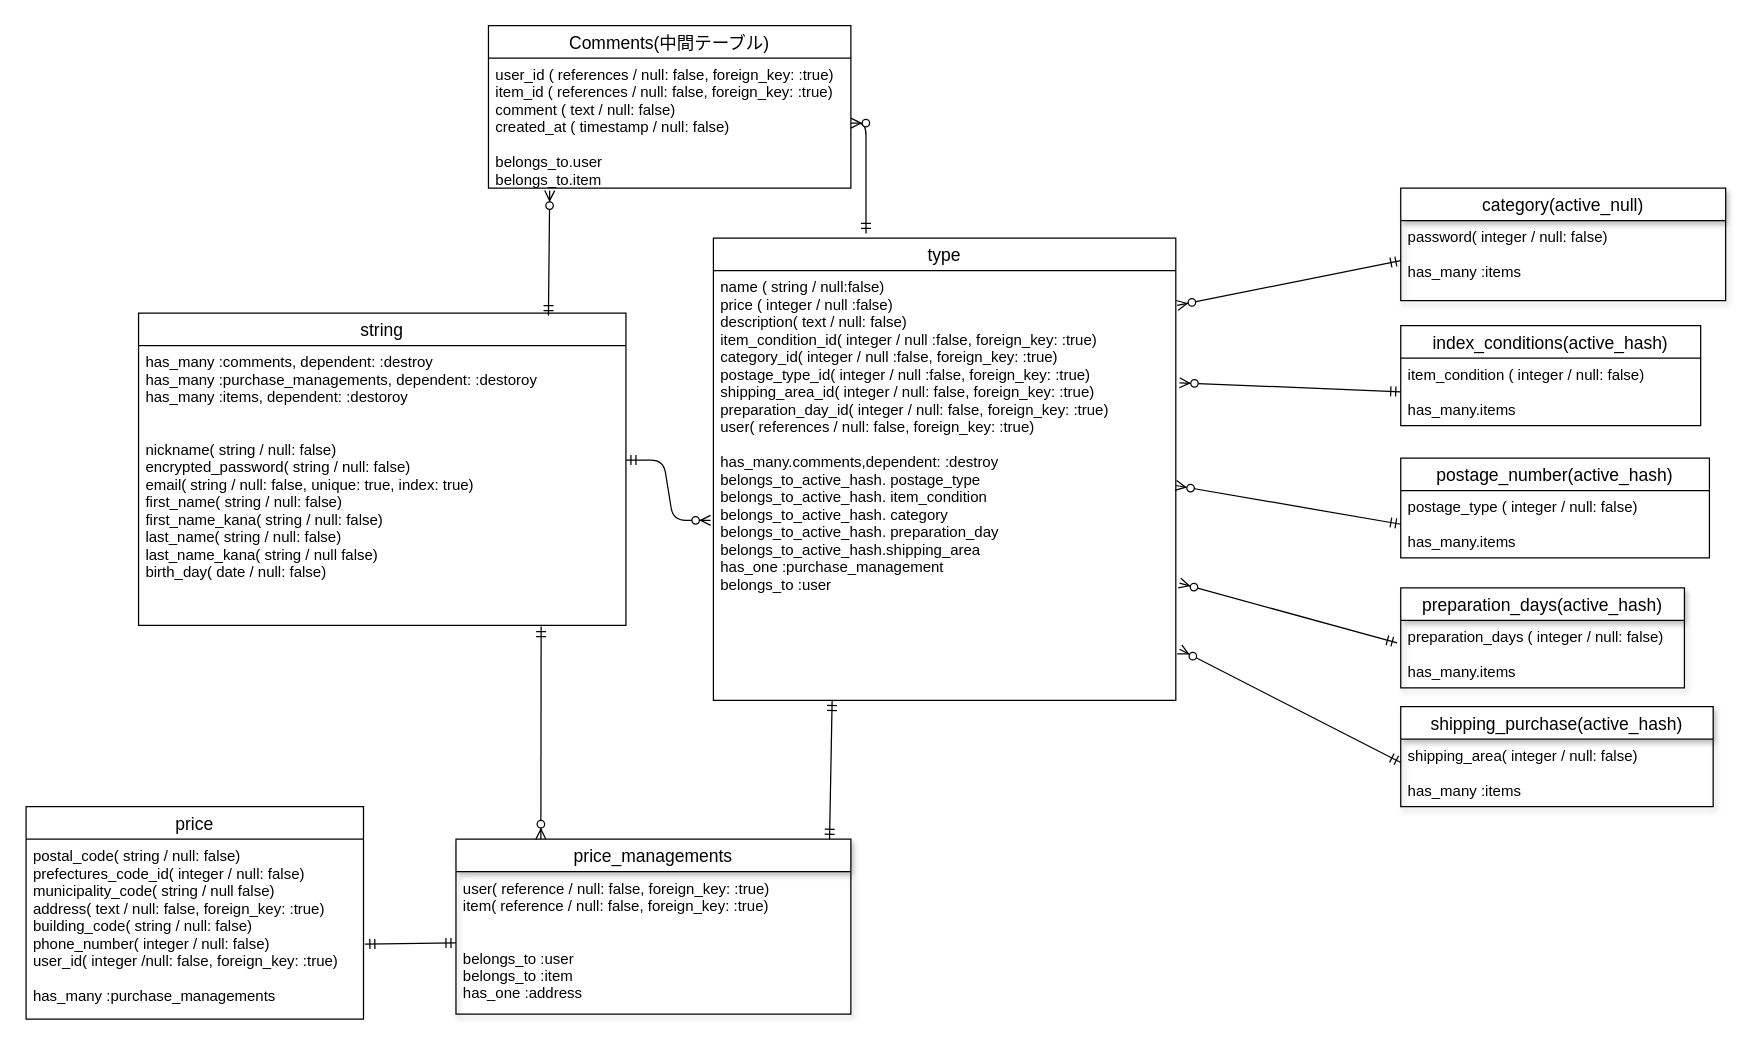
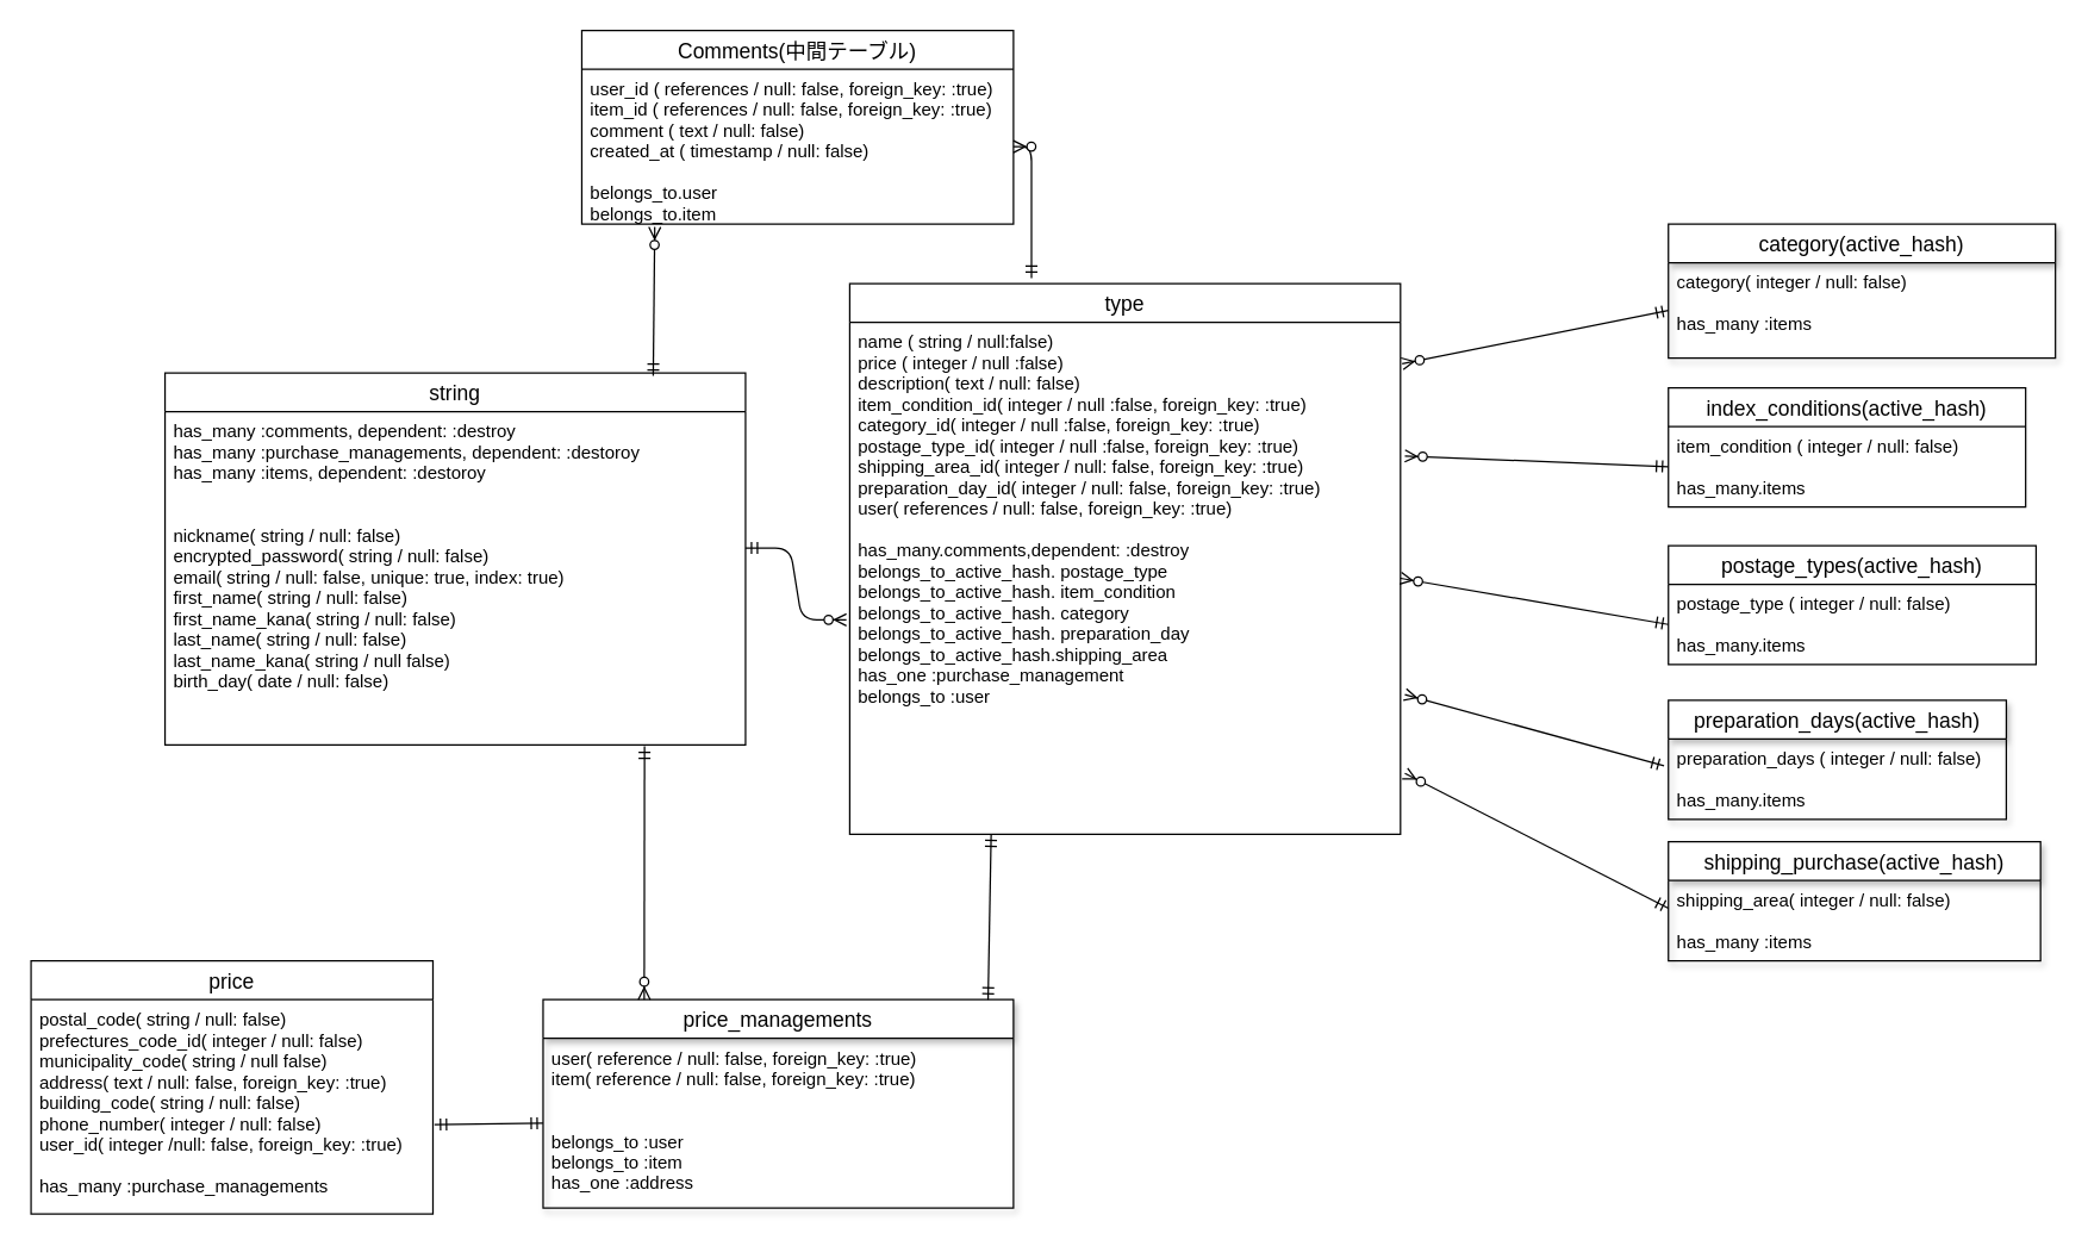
- <mxCell id="8" value="category(active_null)" style="swimlane;fontStyle=0;childLayout=stackLayout;horizontal=1;startSize=26;horizontalStack=0;resizeParent=1;resizeParentMax=0;resizeLast=0;collapsible=1;marginBottom=0;align=center;fontSize=14;shadow=1;" parent="1" vertex="1"><mxGeometry x="1120" y="150" width="260" height="90" as="geometry" /></mxCell>
+ <mxCell id="8" value="category(active_hash)" style="swimlane;fontStyle=0;childLayout=stackLayout;horizontal=1;startSize=26;horizontalStack=0;resizeParent=1;resizeParentMax=0;resizeLast=0;collapsible=1;marginBottom=0;align=center;fontSize=14;shadow=1;" parent="1" vertex="1"><mxGeometry x="1120" y="150" width="260" height="90" as="geometry" /></mxCell>
- <mxCell id="9" value="password( integer / null: false)&#10;&#10;has_many :items" style="text;strokeColor=none;fillColor=none;spacingLeft=4;spacingRight=4;overflow=hidden;rotatable=0;points=[[0,0.5],[1,0.5]];portConstraint=eastwest;fontSize=12;" parent="8" vertex="1"><mxGeometry y="26" width="260" height="64" as="geometry" /></mxCell>
+ <mxCell id="9" value="category( integer / null: false)&#10;&#10;has_many :items" style="text;strokeColor=none;fillColor=none;spacingLeft=4;spacingRight=4;overflow=hidden;rotatable=0;points=[[0,0.5],[1,0.5]];portConstraint=eastwest;fontSize=12;" parent="8" vertex="1"><mxGeometry y="26" width="260" height="64" as="geometry" /></mxCell>
- <mxCell id="13" value="postage_number(active_hash)" style="swimlane;fontStyle=0;childLayout=stackLayout;horizontal=1;startSize=26;horizontalStack=0;resizeParent=1;resizeParentMax=0;resizeLast=0;collapsible=1;marginBottom=0;align=center;fontSize=14;" parent="1" vertex="1"><mxGeometry x="1120" y="366" width="247" height="80" as="geometry" /></mxCell>
+ <mxCell id="13" value="postage_types(active_hash)" style="swimlane;fontStyle=0;childLayout=stackLayout;horizontal=1;startSize=26;horizontalStack=0;resizeParent=1;resizeParentMax=0;resizeLast=0;collapsible=1;marginBottom=0;align=center;fontSize=14;" parent="1" vertex="1"><mxGeometry x="1120" y="366" width="247" height="80" as="geometry" /></mxCell>
